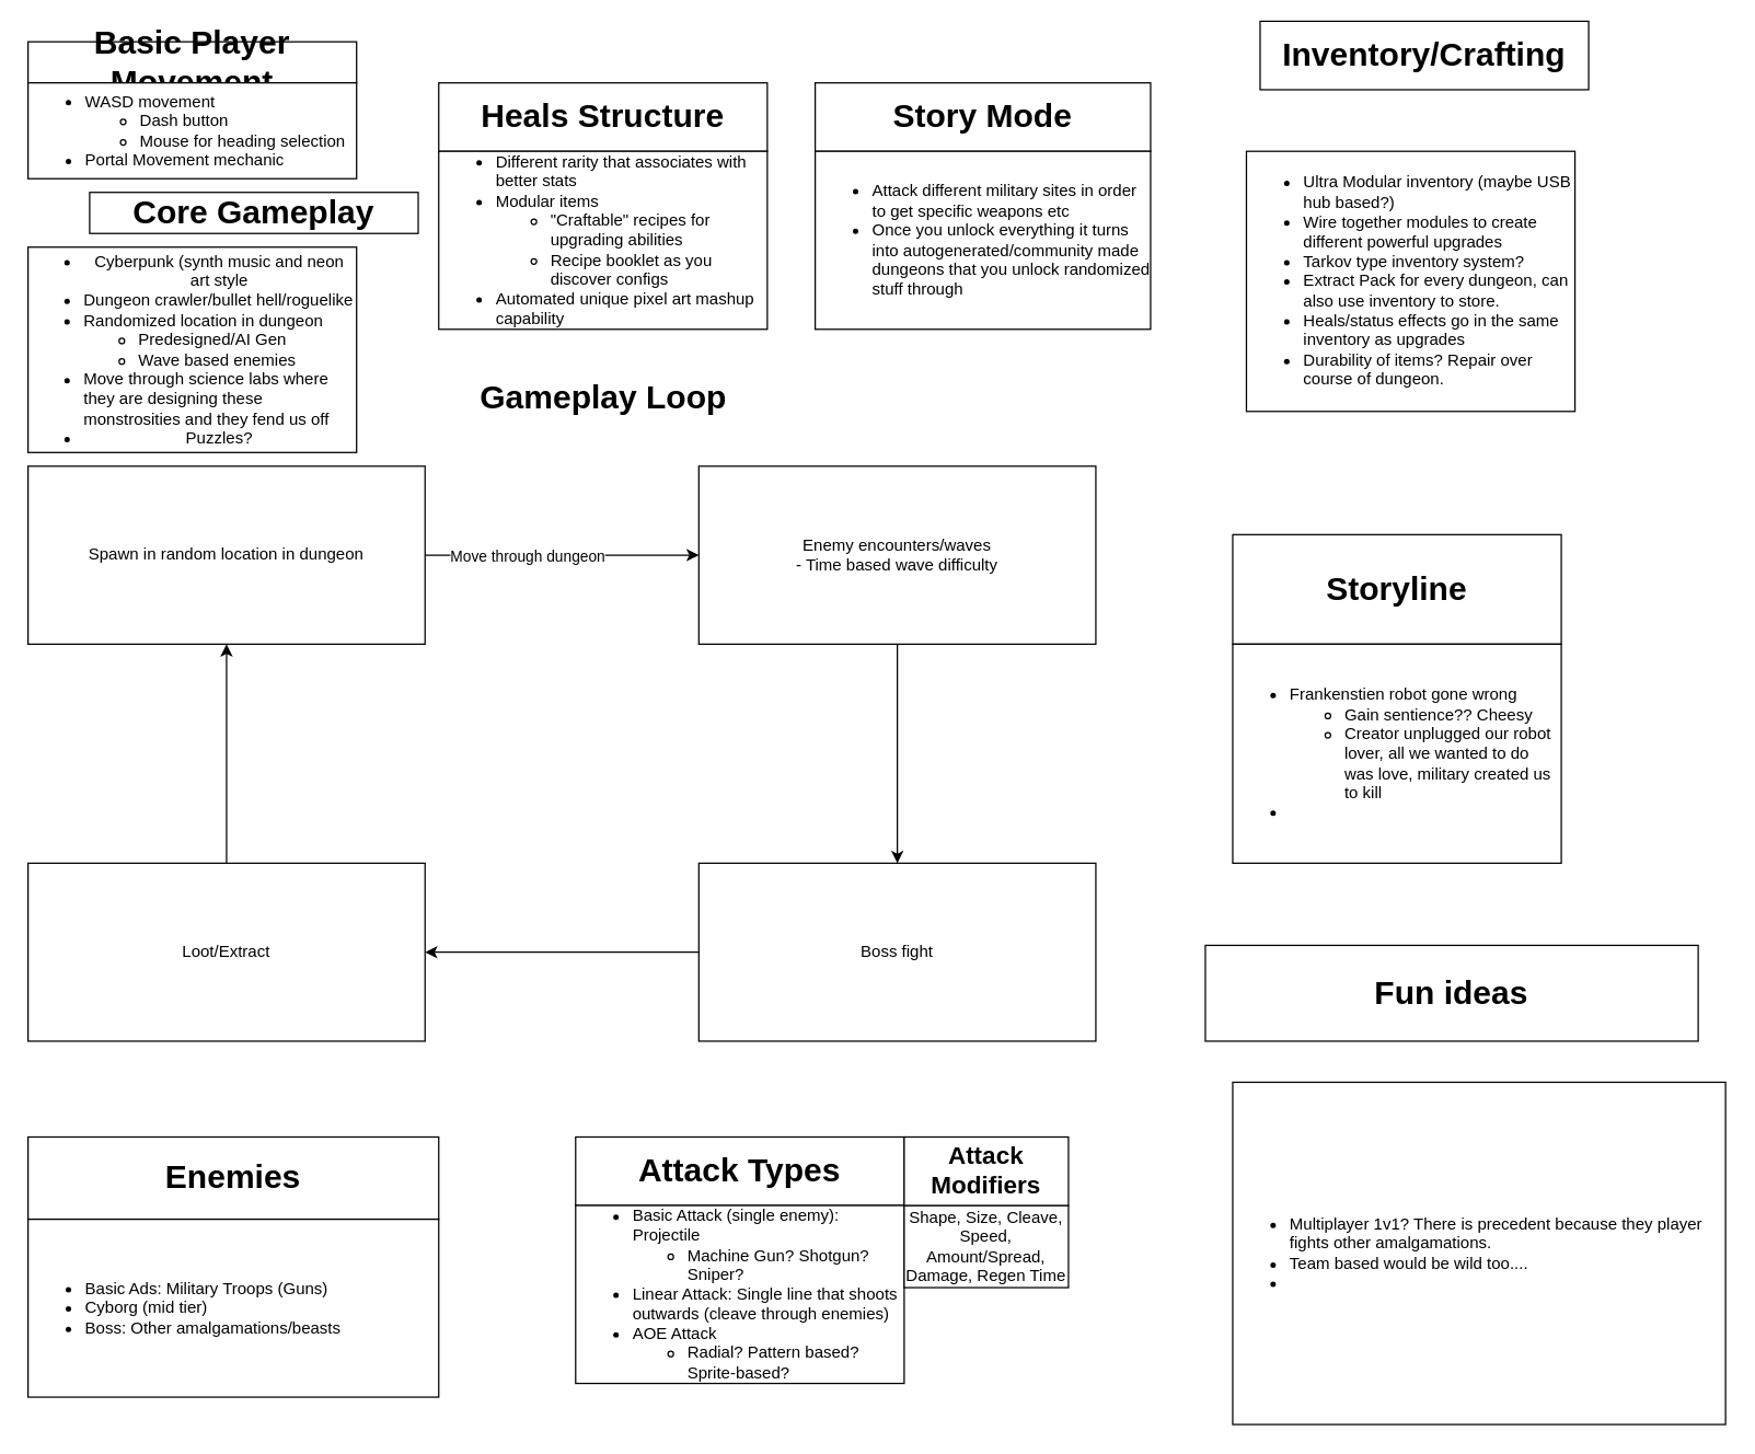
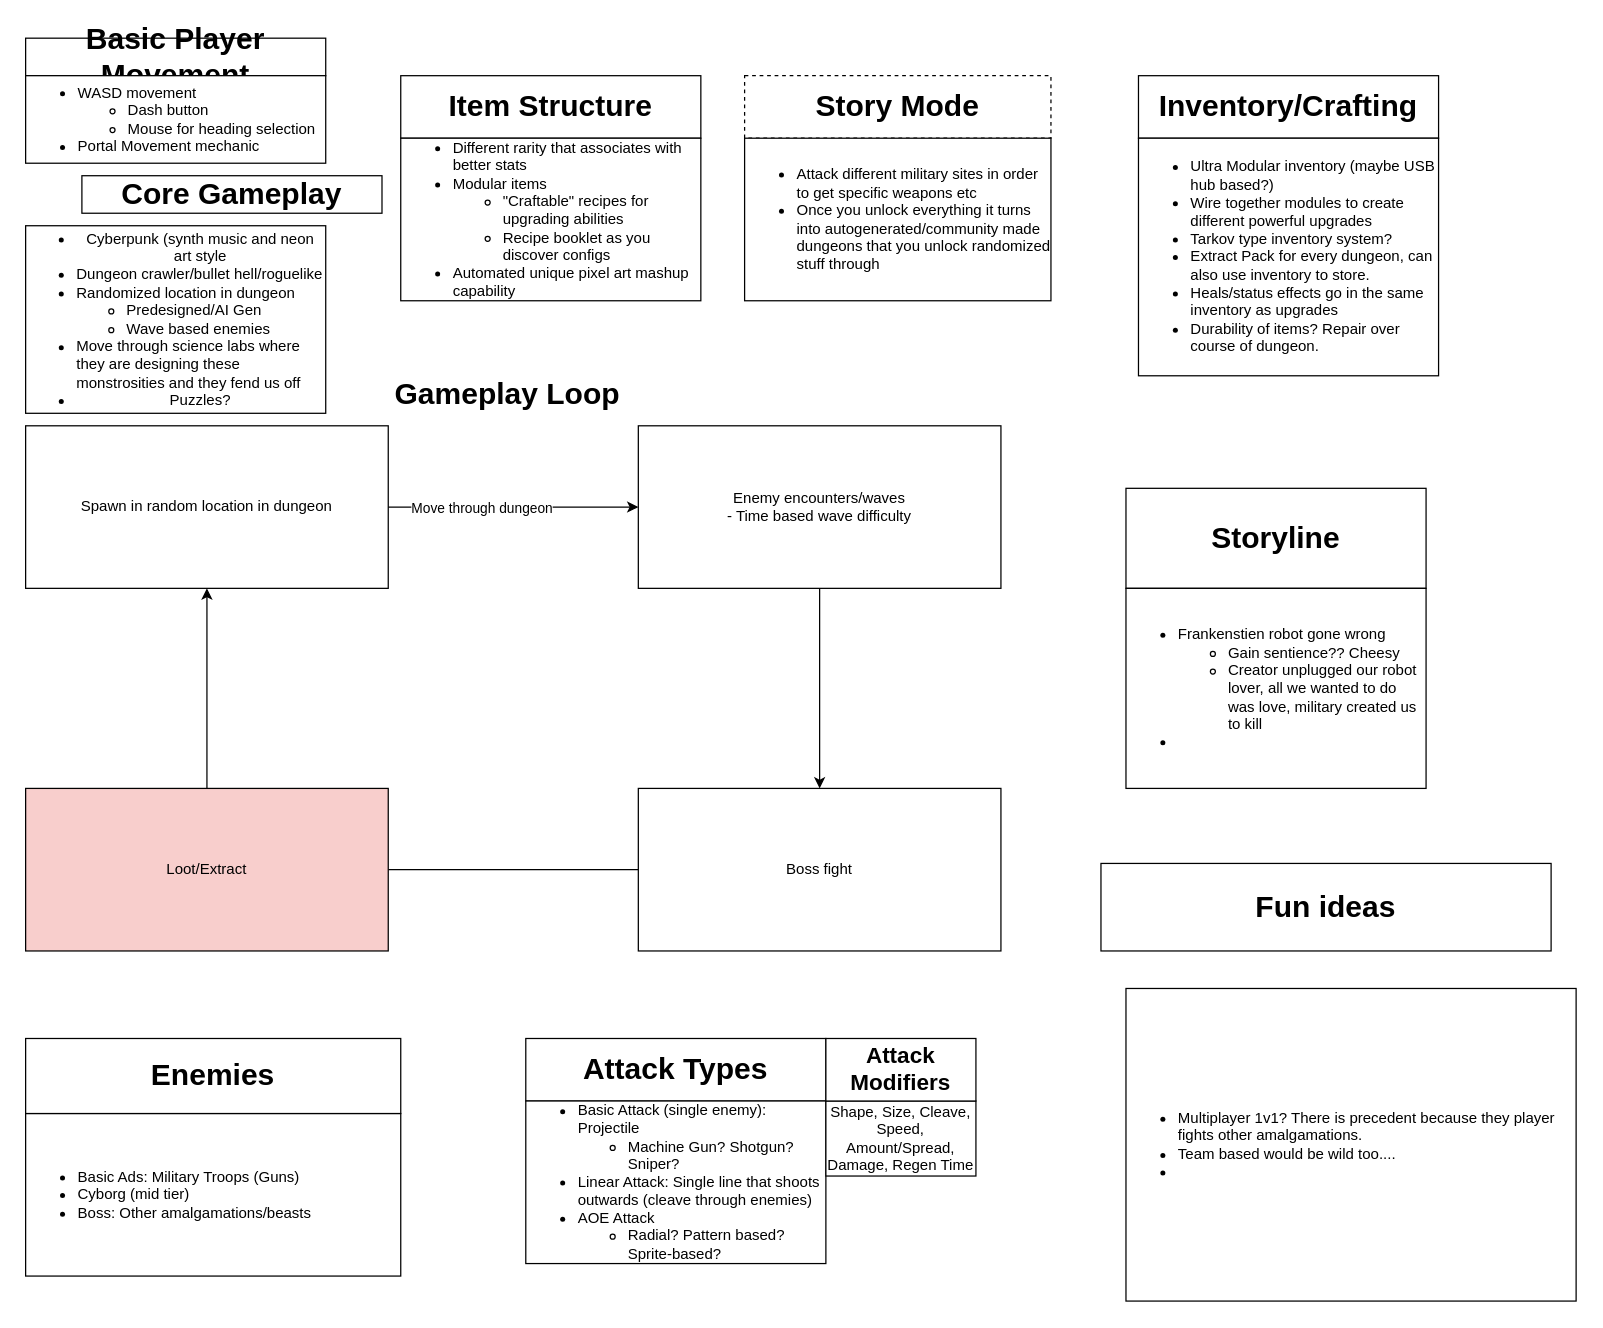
- <mxCell id="24" value="&lt;h1&gt;Inventory/Crafting&lt;/h1&gt;" style="rounded=0;whiteSpace=wrap;html=1;" vertex="1" parent="1"><mxGeometry x="920" y="5" width="240" height="50" as="geometry" /></mxCell>
+ <mxCell id="24" value="&lt;h1&gt;Inventory/Crafting&lt;/h1&gt;" style="rounded=0;whiteSpace=wrap;html=1;" vertex="1" parent="1"><mxGeometry x="910" y="50" width="240" height="50" as="geometry" /></mxCell>
- <mxCell id="15" value="&lt;h1&gt;Heals Structure&lt;/h1&gt;" style="rounded=0;whiteSpace=wrap;html=1;" vertex="1" parent="1"><mxGeometry x="320" y="50" width="240" height="50" as="geometry" /></mxCell>
+ <mxCell id="15" value="&lt;h1&gt;Item Structure&lt;/h1&gt;" style="rounded=0;whiteSpace=wrap;html=1;" vertex="1" parent="1"><mxGeometry x="320" y="50" width="240" height="50" as="geometry" /></mxCell>
- <mxCell id="30" value="&lt;h1&gt;Story Mode&lt;/h1&gt;" style="rounded=0;whiteSpace=wrap;html=1;" vertex="1" parent="1"><mxGeometry x="595" y="50" width="245" height="50" as="geometry" /></mxCell>
+ <mxCell id="30" value="&lt;h1&gt;Story Mode&lt;/h1&gt;" style="rounded=0;whiteSpace=wrap;html=1;dashed=1;" vertex="1" parent="1"><mxGeometry x="595" y="50" width="245" height="50" as="geometry" /></mxCell>
- <mxCell id="17" value="&lt;h1&gt;Gameplay Loop&lt;/h1&gt;" style="text;html=1;align=center;verticalAlign=middle;resizable=0;points=[];autosize=1;strokeColor=none;fillColor=none;" vertex="1" parent="1"><mxGeometry x="345" y="245" width="190" height="70" as="geometry" /></mxCell>
+ <mxCell id="17" value="&lt;h1&gt;Gameplay Loop&lt;/h1&gt;" style="text;html=1;align=center;verticalAlign=middle;resizable=0;points=[];autosize=1;strokeColor=none;fillColor=none;" vertex="1" parent="1"><mxGeometry x="310" y="270" width="190" height="70" as="geometry" /></mxCell>
- <mxCell id="14" value="Loot/Extract" style="rounded=0;whiteSpace=wrap;html=1;" vertex="1" parent="1"><mxGeometry x="20" y="620" width="290" height="130" as="geometry" /></mxCell>
+ <mxCell id="14" value="Loot/Extract" style="rounded=0;whiteSpace=wrap;html=1;fillColor=#f8cecc;" vertex="1" parent="1"><mxGeometry x="20" y="620" width="290" height="130" as="geometry" /></mxCell>
- <mxCell id="11" style="edgeStyle=orthogonalEdgeStyle;rounded=0;orthogonalLoop=1;jettySize=auto;html=1;exitX=0;exitY=0.5;exitDx=0;exitDy=0;" edge="1" parent="1" source="12" target="14"><mxGeometry relative="1" as="geometry" /></mxCell>
+ <mxCell id="11" style="edgeStyle=orthogonalEdgeStyle;rounded=0;orthogonalLoop=1;jettySize=auto;html=1;exitX=0;exitY=0.5;exitDx=0;exitDy=0;endArrow=none;" edge="1" parent="1" source="12" target="14"><mxGeometry relative="1" as="geometry" /></mxCell>
